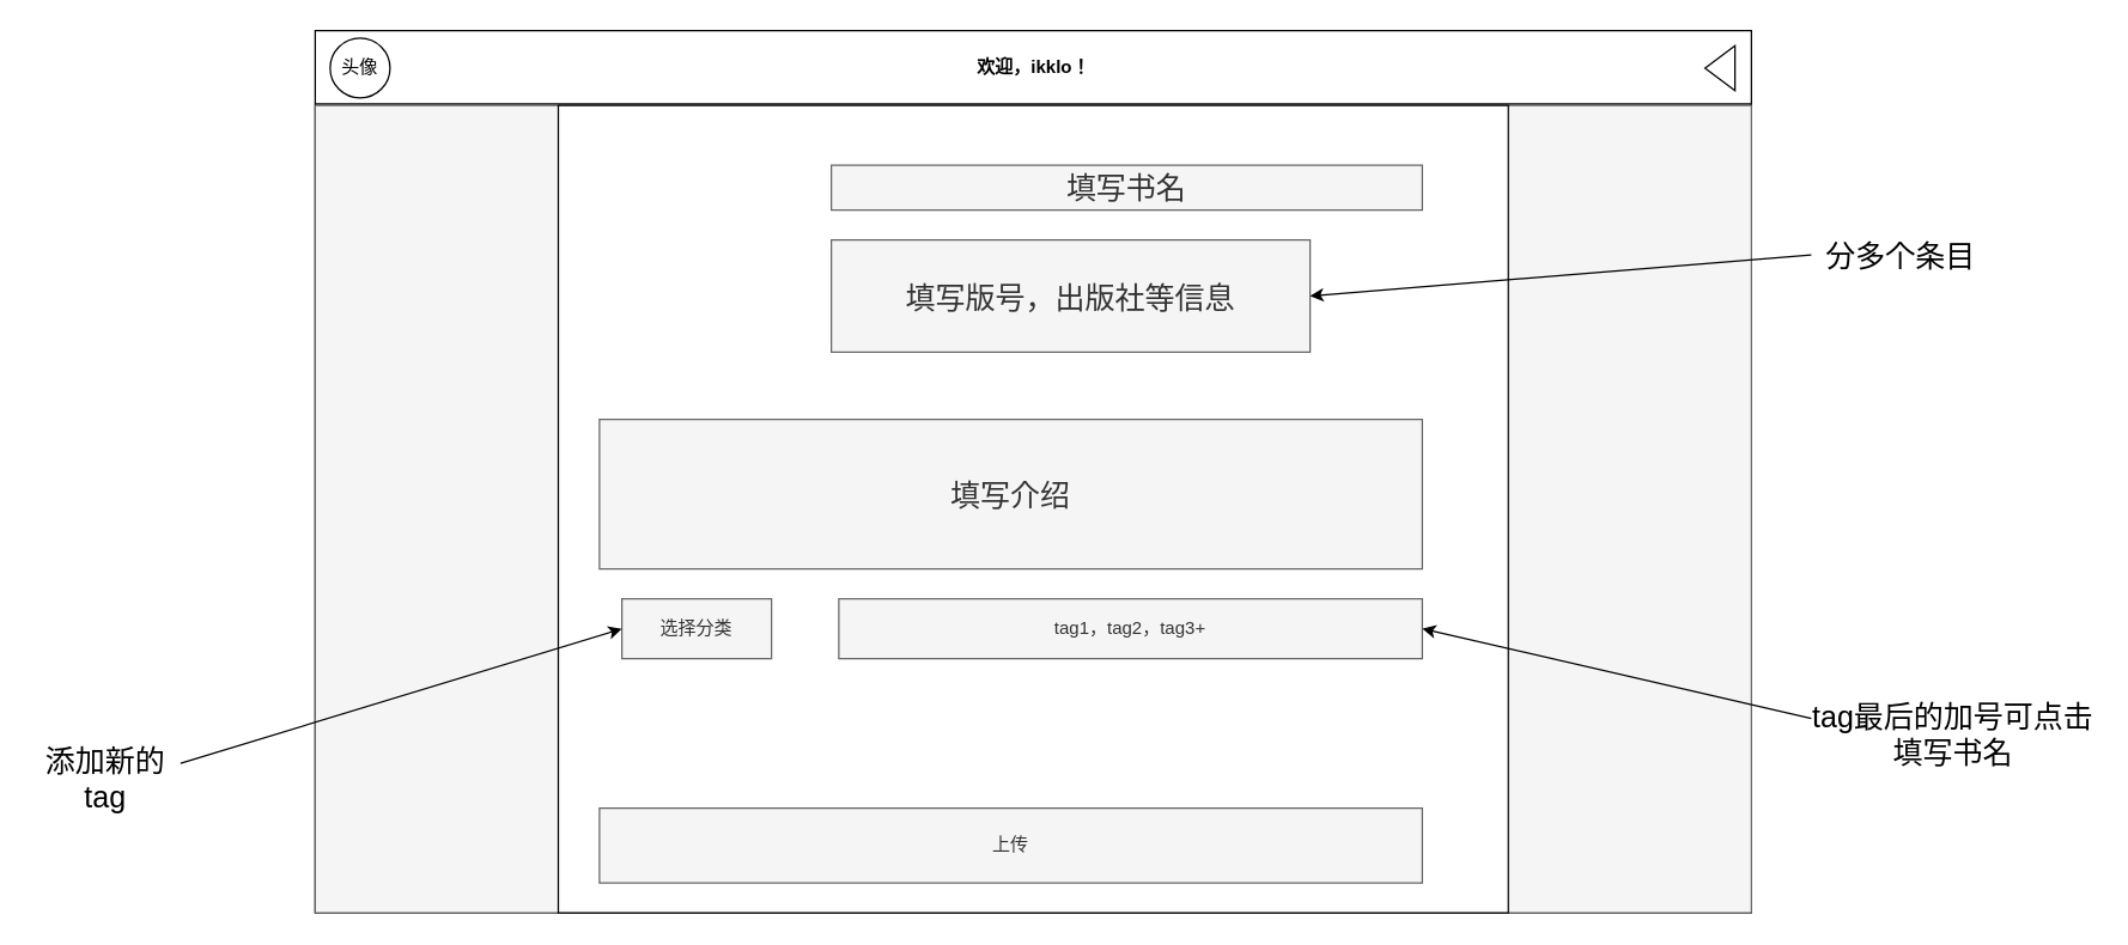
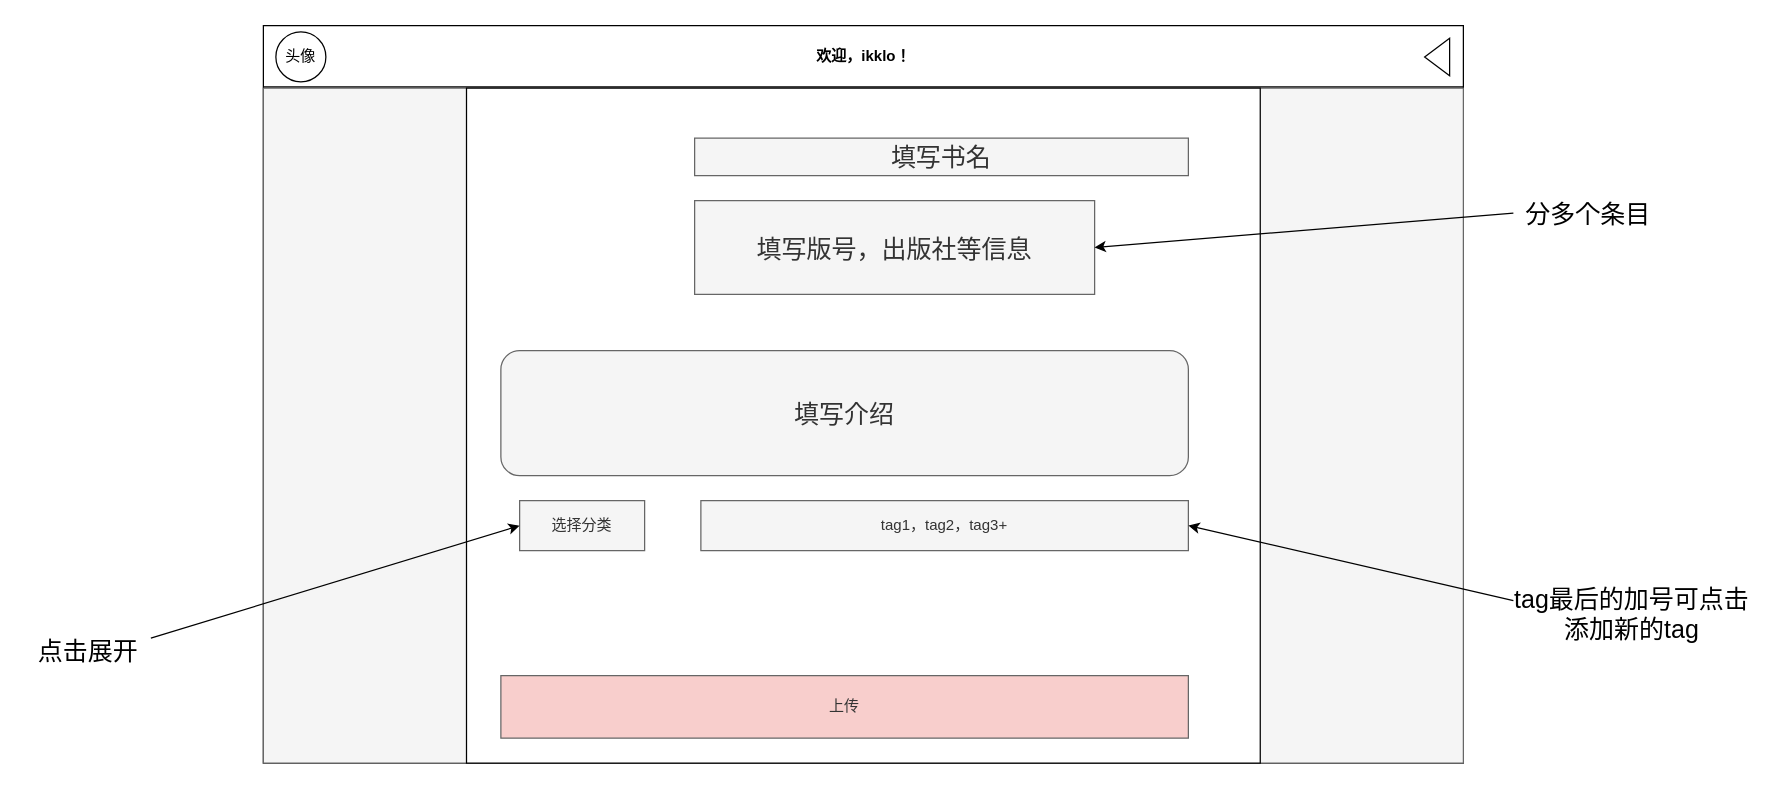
- <mxCell id="13" value="填写介绍" style="rounded=0;whiteSpace=wrap;html=1;fontSize=20;fillColor=#f5f5f5;fontColor=#333333;strokeColor=#666666;" vertex="1" parent="1"><mxGeometry x="400" y="280" width="550" height="100" as="geometry" /></mxCell>
+ <mxCell id="13" value="填写介绍" style="whiteSpace=wrap;html=1;fontSize=20;fillColor=#f5f5f5;fontColor=#333333;strokeColor=#666666;rounded=1;" vertex="1" parent="1"><mxGeometry x="400" y="280" width="550" height="100" as="geometry" /></mxCell>
- <mxCell id="18" value="tag最后的加号可点击&lt;div&gt;填写书名&lt;/div&gt;" style="text;html=1;align=center;verticalAlign=middle;whiteSpace=wrap;rounded=0;fontSize=20;" vertex="1" parent="1"><mxGeometry x="1210" y="450" width="190" height="80" as="geometry" /></mxCell>
+ <mxCell id="18" value="tag最后的加号可点击&lt;div&gt;添加新的tag&lt;/div&gt;" style="text;html=1;align=center;verticalAlign=middle;whiteSpace=wrap;rounded=0;fontSize=20;" vertex="1" parent="1"><mxGeometry x="1210" y="450" width="190" height="80" as="geometry" /></mxCell>
- <mxCell id="20" value="添加新的tag" style="text;html=1;align=center;verticalAlign=middle;whiteSpace=wrap;rounded=0;fontSize=20;" vertex="1" parent="1"><mxGeometry x="20" y="490" width="100" height="59" as="geometry" /></mxCell>
+ <mxCell id="20" value="点击展开" style="text;html=1;align=center;verticalAlign=middle;whiteSpace=wrap;rounded=0;fontSize=20;" vertex="1" parent="1"><mxGeometry x="20" y="490" width="100" height="59" as="geometry" /></mxCell>
- <mxCell id="17" value="上传" style="rounded=0;whiteSpace=wrap;html=1;fillColor=#f5f5f5;fontColor=#333333;strokeColor=#666666;" vertex="1" parent="1"><mxGeometry x="400" y="540" width="550" height="50" as="geometry" /></mxCell>
+ <mxCell id="17" value="上传" style="rounded=0;whiteSpace=wrap;html=1;fillColor=#f8cecc;fontColor=#333333;strokeColor=#666666;" vertex="1" parent="1"><mxGeometry x="400" y="540" width="550" height="50" as="geometry" /></mxCell>
